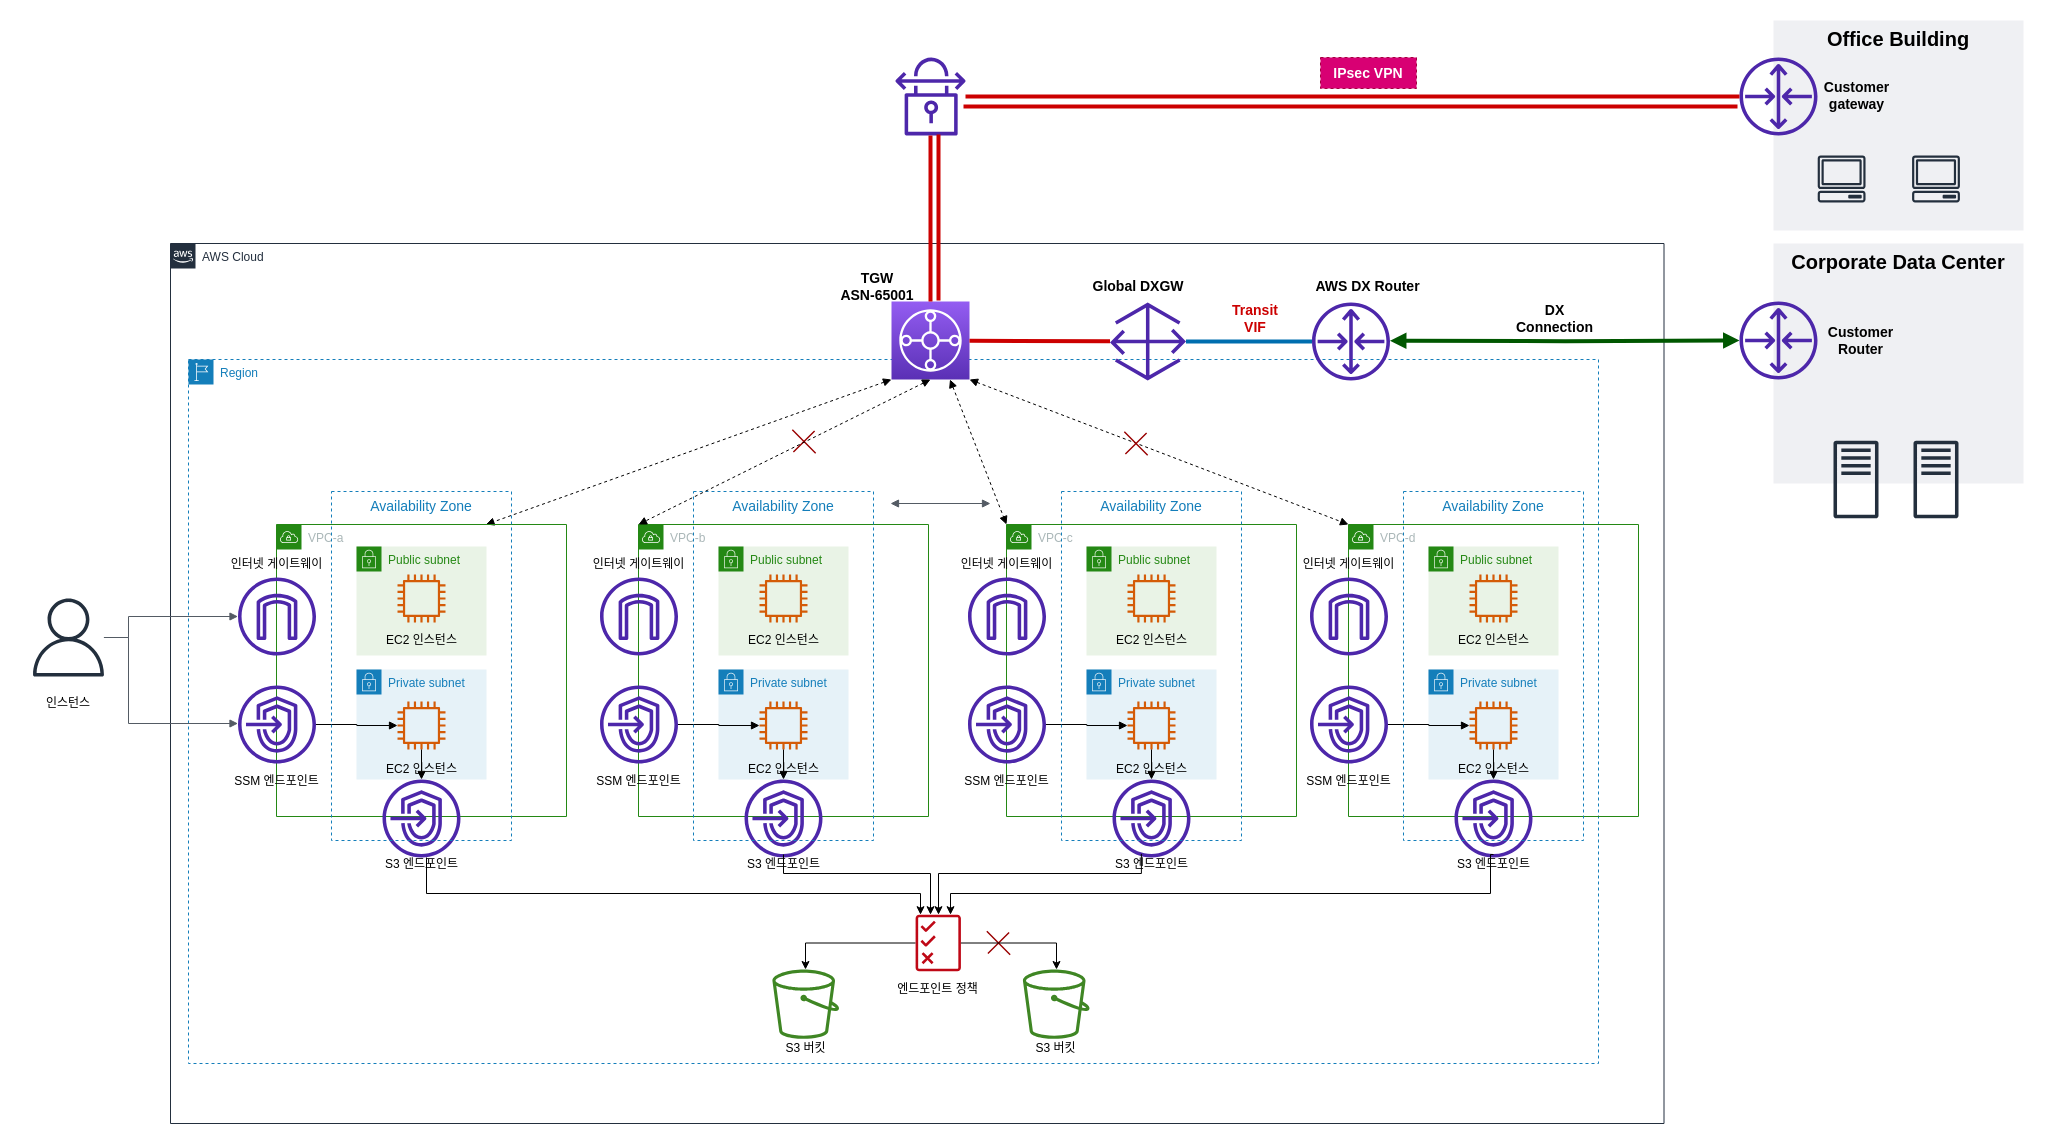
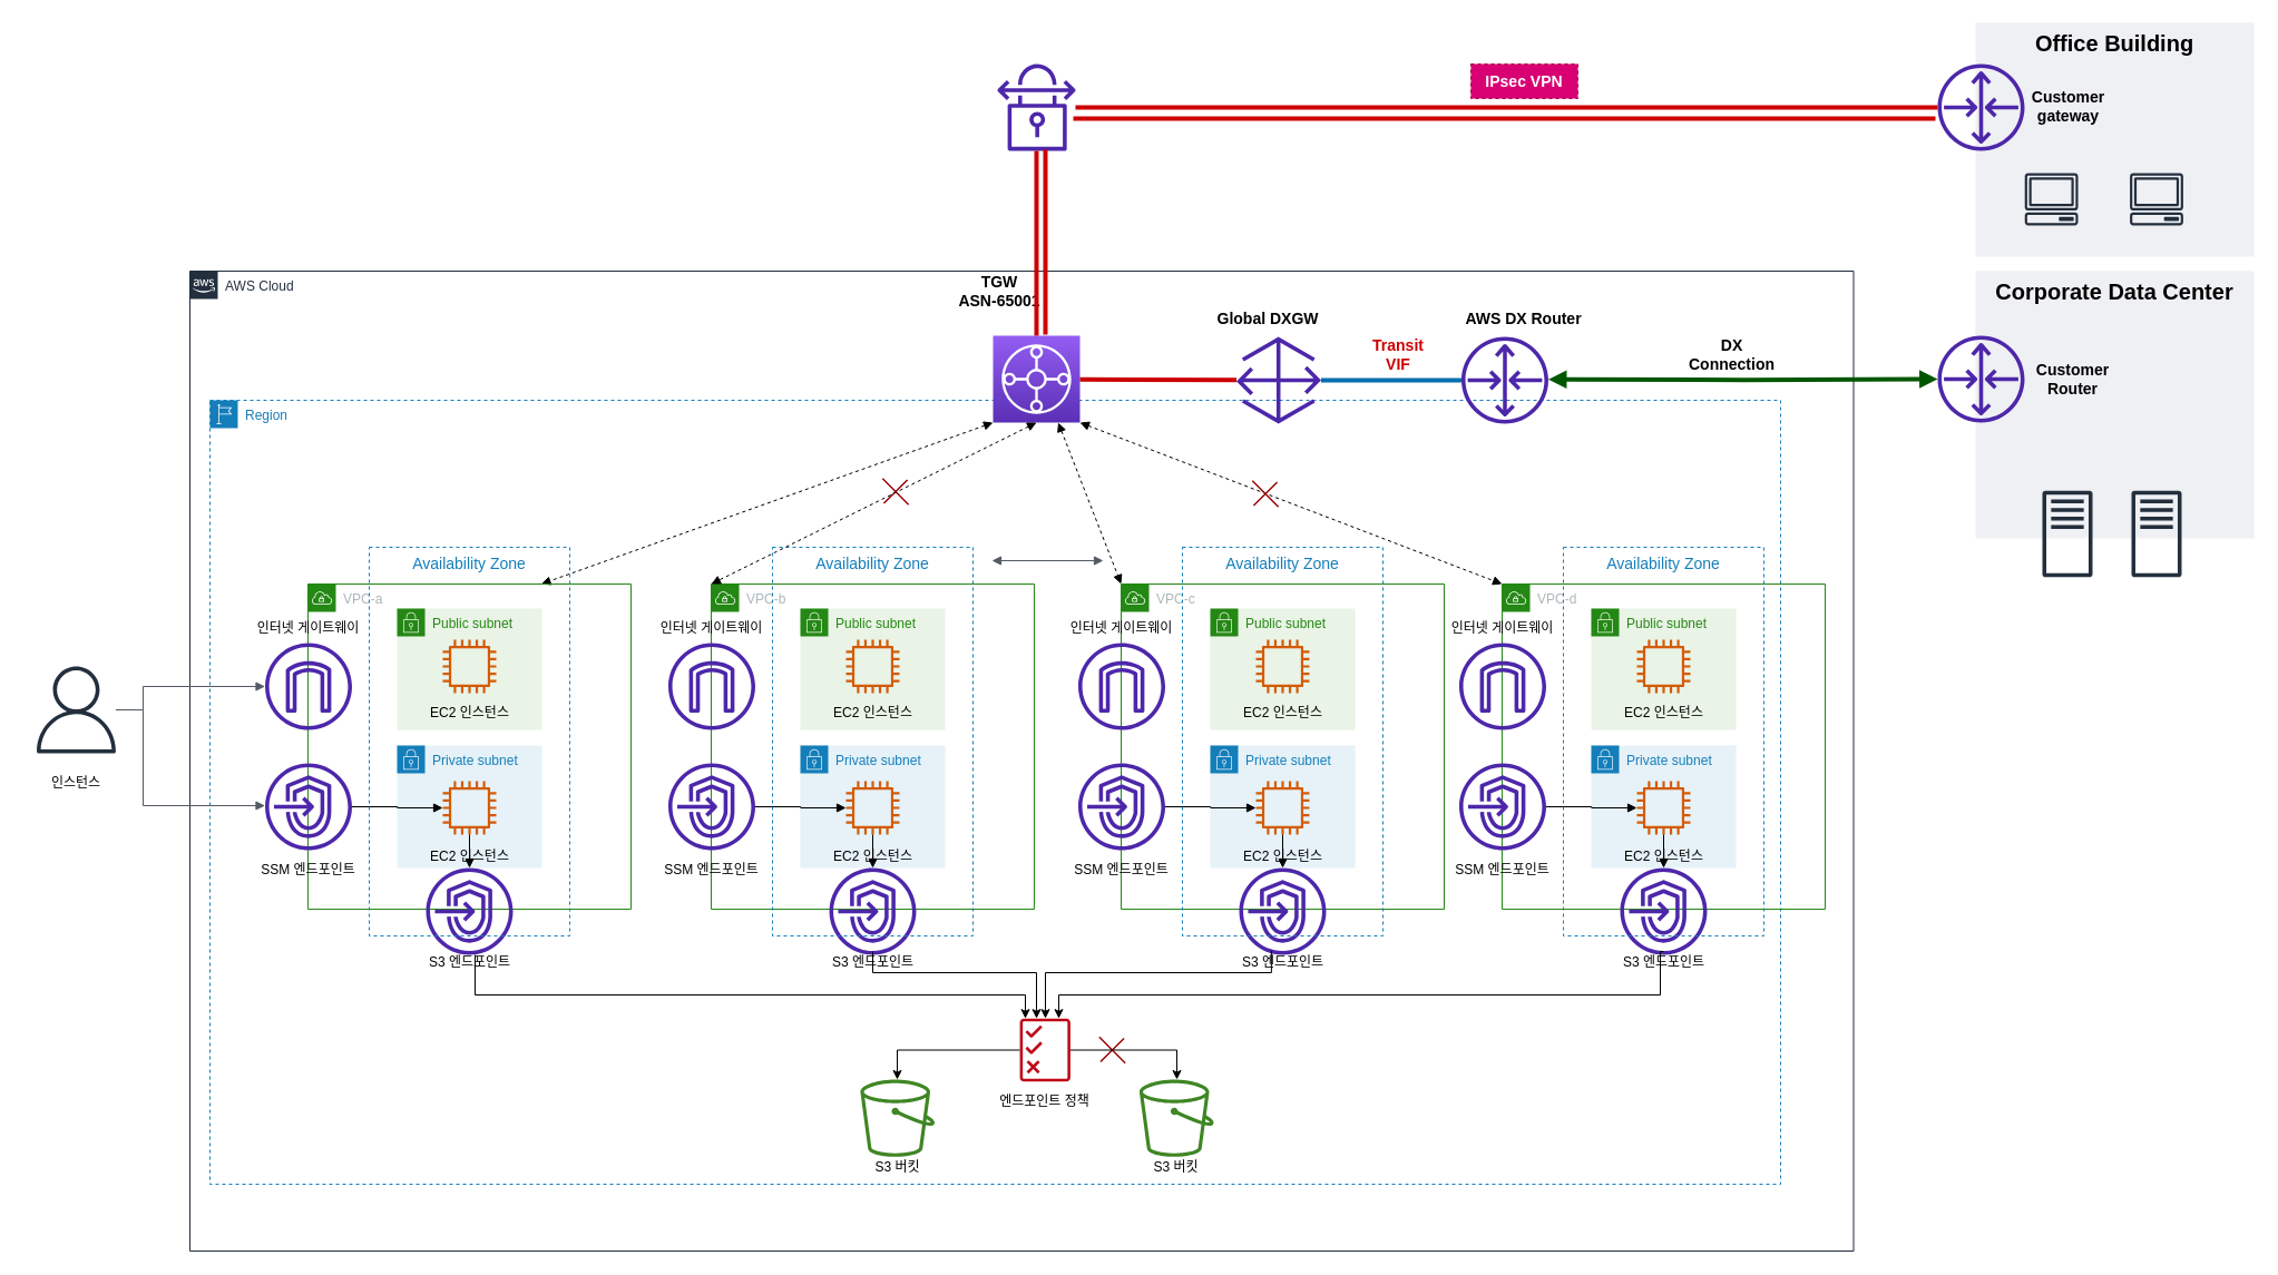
- <mxCell id="7" value="TGW&lt;br style=&quot;font-size: 14px;&quot;&gt;ASN-65001" style="rounded=0;whiteSpace=wrap;html=1;strokeColor=none;fillColor=none;fontSize=14;fontStyle=1" parent="6" vertex="1"><mxGeometry x="659.25" y="27" width="96" height="31" as="geometry" /></mxCell>
+ <mxCell id="7" value="TGW&lt;br style=&quot;font-size: 14px;&quot;&gt;ASN-65001" style="rounded=0;whiteSpace=wrap;html=1;strokeColor=none;fillColor=none;fontSize=14;fontStyle=1" parent="6" vertex="1"><mxGeometry x="679.25" y="2" width="96" height="31" as="geometry" /></mxCell>
